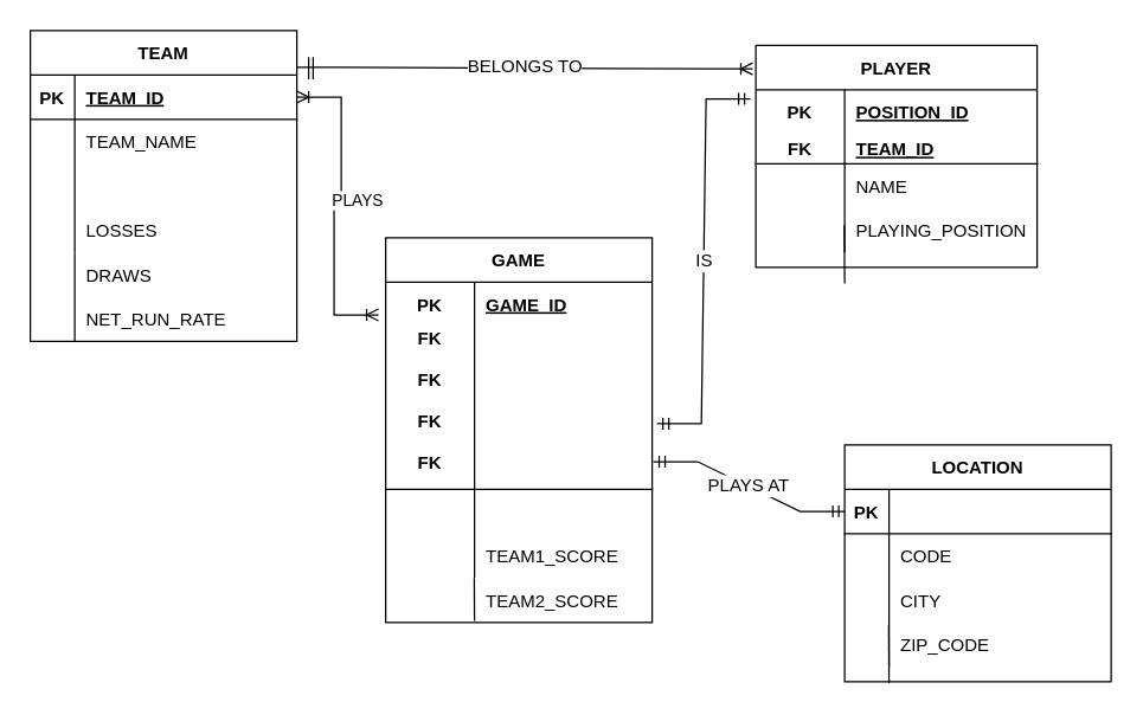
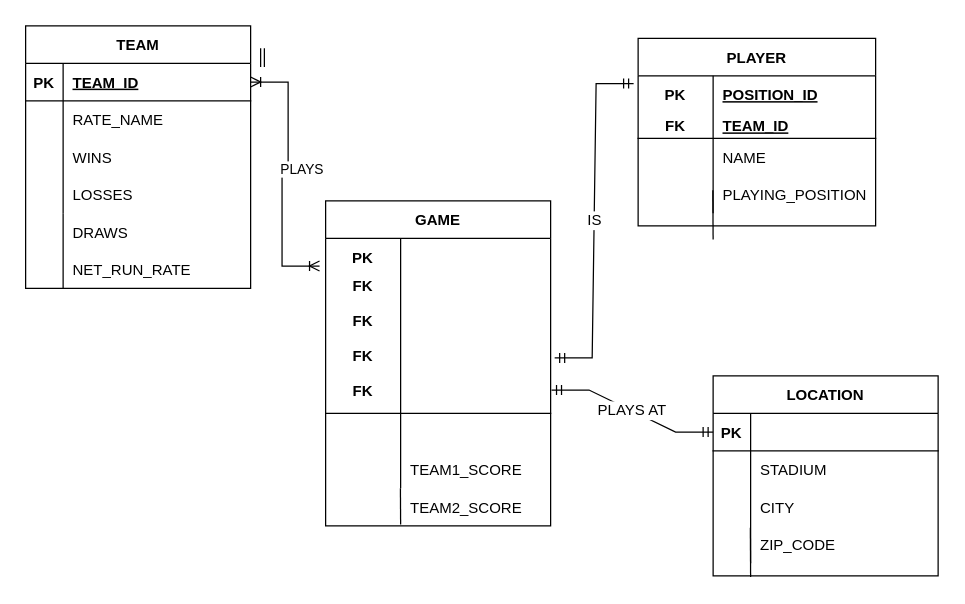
- <mxCell id="62" value="BELONGS TO" style="edgeStyle=entityRelationEdgeStyle;fontSize=12;html=1;endArrow=ERoneToMany;rounded=0;exitX=1;exitY=0.119;exitDx=0;exitDy=0;exitPerimeter=0;entryX=-0.011;entryY=0.106;entryDx=0;entryDy=0;entryPerimeter=0;" parent="1" source="2" target="29" edge="1"><mxGeometry width="100" height="100" relative="1" as="geometry"><mxPoint x="300" y="310" as="sourcePoint" /><mxPoint x="400" y="210" as="targetPoint" /></mxGeometry></mxCell>
- <mxCell id="8" value="TEAM_NAME" style="shape=partialRectangle;connectable=0;fillColor=none;top=0;left=0;bottom=0;right=0;align=left;spacingLeft=6;overflow=hidden;" parent="6" vertex="1"><mxGeometry x="30" width="150" height="30" as="geometry"><mxRectangle width="150" height="30" as="alternateBounds" /></mxGeometry></mxCell>
+ <mxCell id="8" value="RATE_NAME" style="shape=partialRectangle;connectable=0;fillColor=none;top=0;left=0;bottom=0;right=0;align=left;spacingLeft=6;overflow=hidden;" parent="6" vertex="1"><mxGeometry x="30" width="150" height="30" as="geometry"><mxRectangle width="150" height="30" as="alternateBounds" /></mxGeometry></mxCell>
+ <mxCell id="11" value="WINS    " style="shape=partialRectangle;connectable=0;fillColor=none;top=0;left=0;bottom=0;right=0;align=left;spacingLeft=6;overflow=hidden;" parent="9" vertex="1"><mxGeometry x="30" width="150" height="30" as="geometry"><mxRectangle width="150" height="30" as="alternateBounds" /></mxGeometry></mxCell>
- <mxCell id="47" value="GAME_ID" style="shape=partialRectangle;connectable=0;fillColor=none;top=0;left=0;bottom=0;right=0;align=left;spacingLeft=6;fontStyle=5;overflow=hidden;" parent="45" vertex="1"><mxGeometry x="60" width="120" height="30" as="geometry"><mxRectangle width="120" height="30" as="alternateBounds" /></mxGeometry></mxCell>
- <mxCell id="20" value="CODE" style="shape=partialRectangle;connectable=0;fillColor=none;top=0;left=0;bottom=0;right=0;align=left;spacingLeft=6;overflow=hidden;" parent="18" vertex="1"><mxGeometry x="30" width="150" height="30" as="geometry"><mxRectangle width="150" height="30" as="alternateBounds" /></mxGeometry></mxCell>
+ <mxCell id="20" value="STADIUM" style="shape=partialRectangle;connectable=0;fillColor=none;top=0;left=0;bottom=0;right=0;align=left;spacingLeft=6;overflow=hidden;" parent="18" vertex="1"><mxGeometry x="30" width="150" height="30" as="geometry"><mxRectangle width="150" height="30" as="alternateBounds" /></mxGeometry></mxCell>
